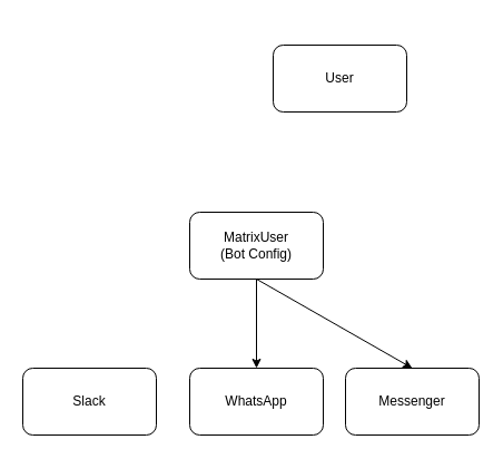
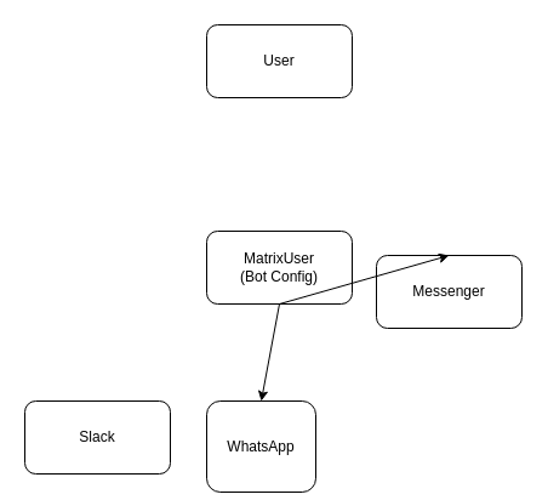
- <mxCell id="2" value="User" style="rounded=1;whiteSpace=wrap;html=1;" parent="1" vertex="1"><mxGeometry x="245" y="40" width="120" height="60" as="geometry" /></mxCell>
+ <mxCell id="2" value="User" style="rounded=1;whiteSpace=wrap;html=1;" parent="1" vertex="1"><mxGeometry x="170" y="20" width="120" height="60" as="geometry" /></mxCell>
- <mxCell id="5" value="WhatsApp" style="rounded=1;whiteSpace=wrap;html=1;" parent="1" vertex="1"><mxGeometry x="170" y="330" width="120" height="60" as="geometry" /></mxCell>
+ <mxCell id="5" value="WhatsApp" style="rounded=1;whiteSpace=wrap;html=1;" parent="1" vertex="1"><mxGeometry x="170" y="330" width="90" height="75" as="geometry" /></mxCell>
- <mxCell id="6" value="Messenger" style="rounded=1;whiteSpace=wrap;html=1;" parent="1" vertex="1"><mxGeometry x="310" y="330" width="120" height="60" as="geometry" /></mxCell>
+ <mxCell id="6" value="Messenger" style="rounded=1;whiteSpace=wrap;html=1;" parent="1" vertex="1"><mxGeometry x="310" y="210" width="120" height="60" as="geometry" /></mxCell>
